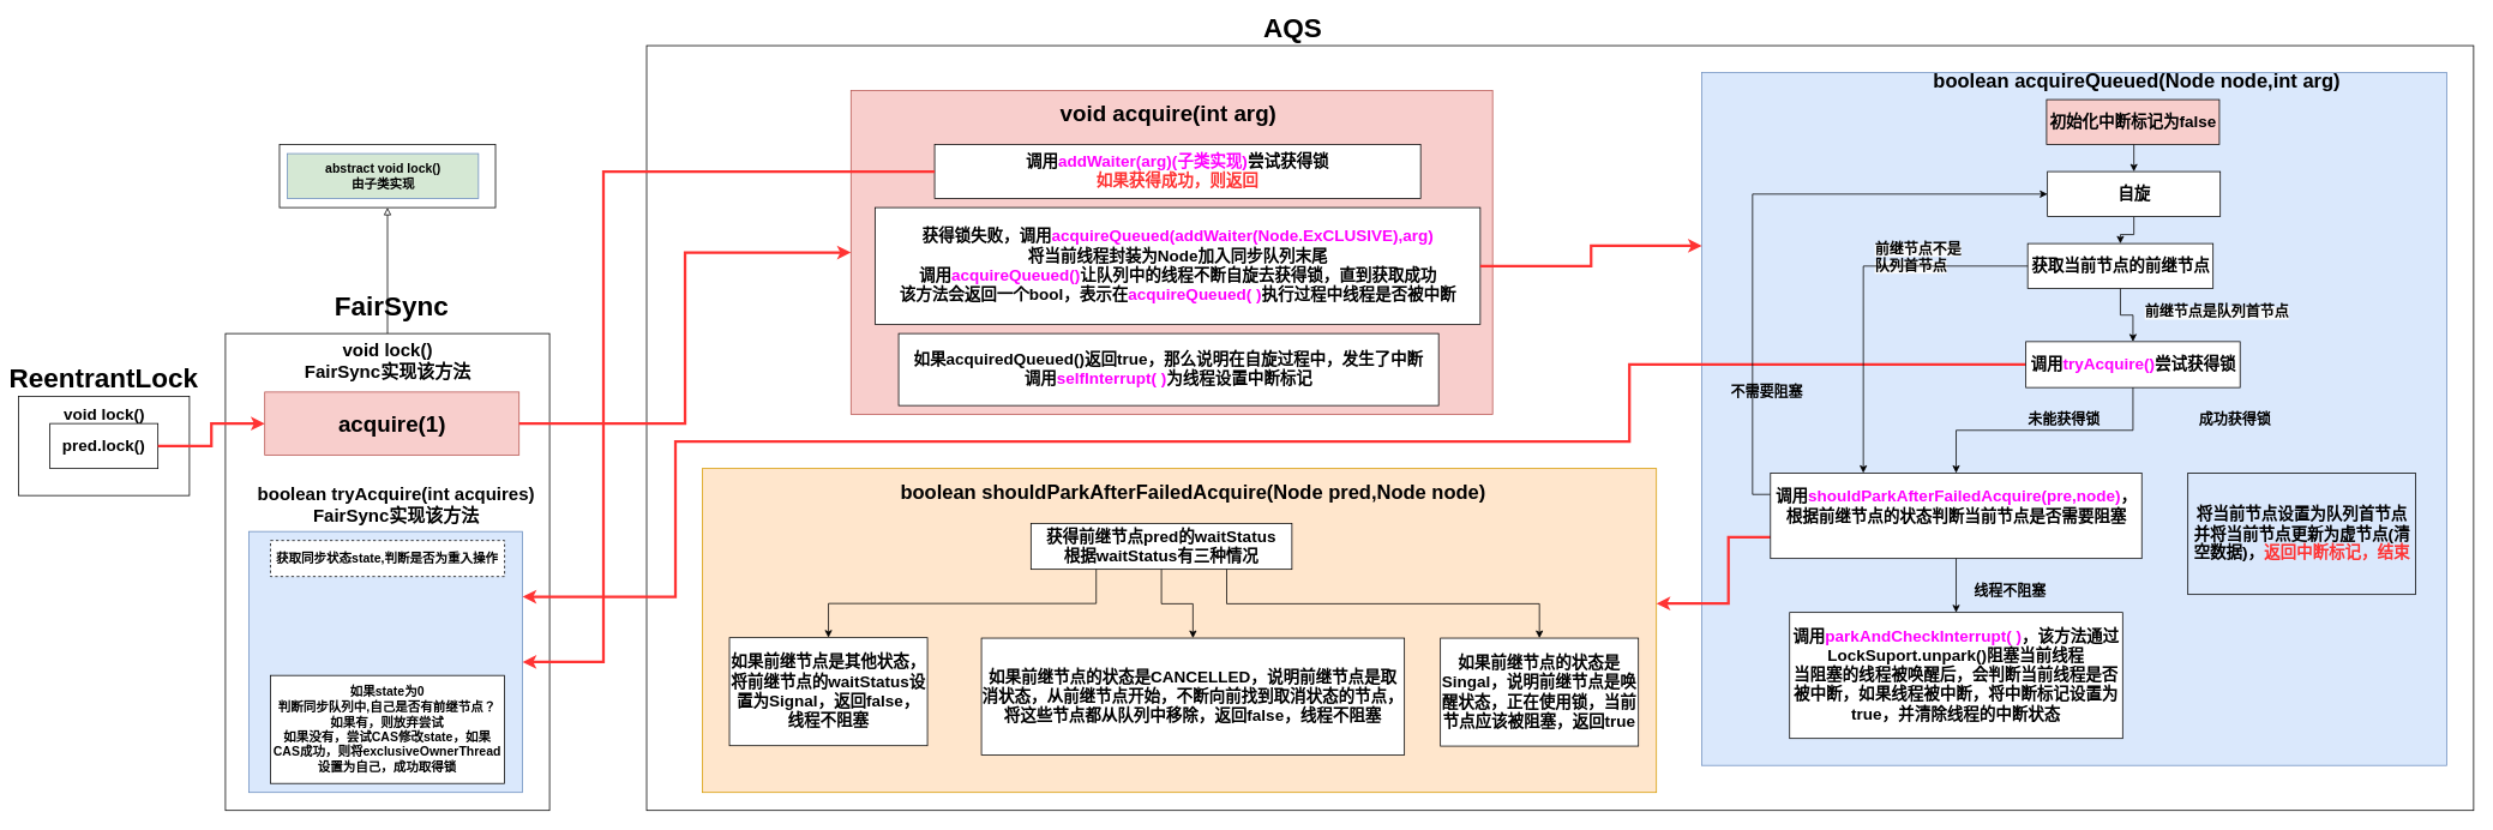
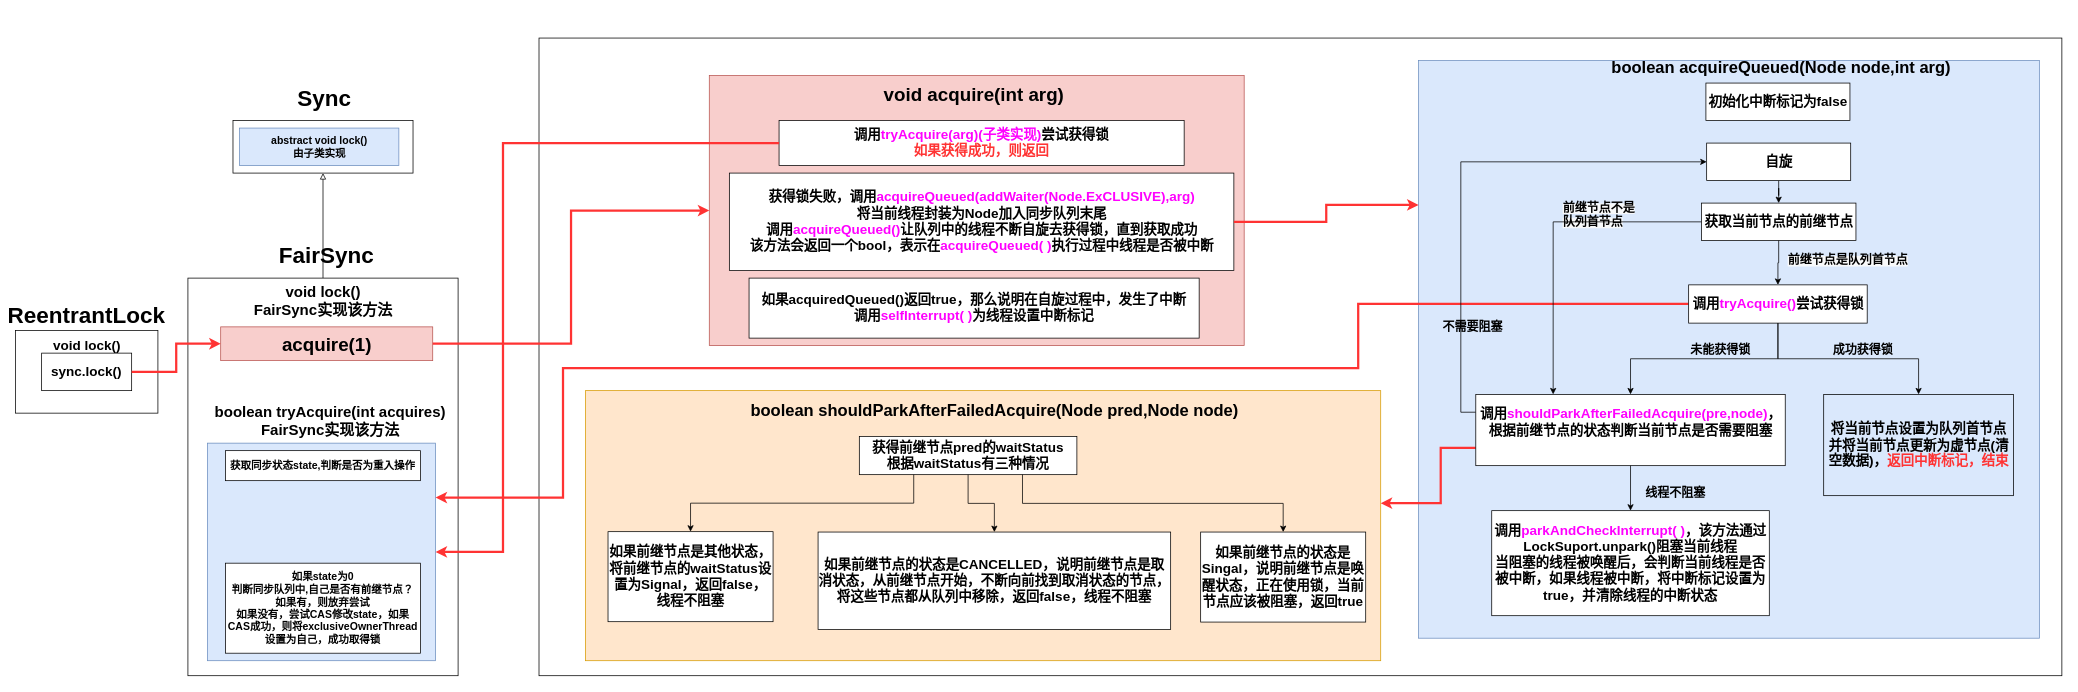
- <mxCell id="19" value="&lt;b&gt;&lt;font style=&quot;font-size: 30px&quot;&gt;AQS&lt;/font&gt;&lt;/b&gt;" style="text;html=1;strokeColor=none;fillColor=none;align=center;verticalAlign=middle;whiteSpace=wrap;rounded=0;" vertex="1" parent="1"><mxGeometry x="1416" y="20" width="40" height="20" as="geometry" /></mxCell>
+ <mxCell id="12" value="&lt;b&gt;&lt;font style=&quot;font-size: 30px&quot;&gt;Sync&lt;/font&gt;&lt;/b&gt;" style="text;html=1;strokeColor=none;fillColor=none;align=center;verticalAlign=middle;whiteSpace=wrap;rounded=0;" parent="1" vertex="1"><mxGeometry x="412.43" y="120" width="40" height="20" as="geometry" /></mxCell>
- <mxCell id="61" value="&lt;b&gt;&lt;font style=&quot;font-size: 18px&quot;&gt;初始化中断标记为false&lt;/font&gt;&lt;/b&gt;" style="rounded=0;whiteSpace=wrap;html=1;fillColor=#f8cecc;" vertex="1" parent="1"><mxGeometry x="2273.5" y="110" width="192" height="50" as="geometry" /></mxCell>
+ <mxCell id="61" value="&lt;b&gt;&lt;font style=&quot;font-size: 18px&quot;&gt;初始化中断标记为false&lt;/font&gt;&lt;/b&gt;" style="rounded=0;whiteSpace=wrap;html=1;" vertex="1" parent="1"><mxGeometry x="2273.5" y="110" width="192" height="50" as="geometry" /></mxCell>
- <mxCell id="60" style="edgeStyle=orthogonalEdgeStyle;rounded=0;orthogonalLoop=1;jettySize=auto;html=1;exitX=0.5;exitY=1;exitDx=0;exitDy=0;entryX=0.5;entryY=0;entryDx=0;entryDy=0;strokeColor=#000000;" edge="1" parent="1" source="61" target="34"><mxGeometry relative="1" as="geometry" /></mxCell>
- <mxCell id="56" value="&lt;b style=&quot;font-size: 18px&quot;&gt;调用&lt;font color=&quot;#ff00ff&quot; style=&quot;font-size: 18px&quot;&gt;addWaiter(arg)(子类实现)&lt;/font&gt;尝试获得锁&lt;br&gt;&lt;font color=&quot;#ff3333&quot; style=&quot;font-size: 18px&quot;&gt;如果获得成功，&lt;font style=&quot;font-size: 18px&quot;&gt;则返回&lt;/font&gt;&lt;/font&gt;&lt;/b&gt;" style="rounded=0;whiteSpace=wrap;html=1;" vertex="1" parent="53"><mxGeometry x="50" y="60" width="540" height="60" as="geometry" /></mxCell>
+ <mxCell id="56" value="&lt;b style=&quot;font-size: 18px&quot;&gt;调用&lt;font color=&quot;#ff00ff&quot; style=&quot;font-size: 18px&quot;&gt;tryAcquire(arg)(子类实现)&lt;/font&gt;尝试获得锁&lt;br&gt;&lt;font color=&quot;#ff3333&quot; style=&quot;font-size: 18px&quot;&gt;如果获得成功，&lt;font style=&quot;font-size: 18px&quot;&gt;则返回&lt;/font&gt;&lt;/font&gt;&lt;/b&gt;" style="rounded=0;whiteSpace=wrap;html=1;" vertex="1" parent="53"><mxGeometry x="50" y="60" width="540" height="60" as="geometry" /></mxCell>
- <mxCell id="13" value="&lt;b&gt;&lt;font style=&quot;font-size: 14px&quot;&gt;abstract void lock()&lt;br&gt;由子类实现&lt;br&gt;&lt;/font&gt;&lt;/b&gt;" style="rounded=0;whiteSpace=wrap;html=1;fillColor=#d5e8d4;strokeColor=#6c8ebf;" parent="1" vertex="1"><mxGeometry x="318.68" y="170" width="212.5" height="50" as="geometry" /></mxCell>
+ <mxCell id="13" value="&lt;b&gt;&lt;font style=&quot;font-size: 14px&quot;&gt;abstract void lock()&lt;br&gt;由子类实现&lt;br&gt;&lt;/font&gt;&lt;/b&gt;" style="rounded=0;whiteSpace=wrap;html=1;fillColor=#dae8fc;strokeColor=#6c8ebf;" parent="1" vertex="1"><mxGeometry x="318.68" y="170" width="212.5" height="50" as="geometry" /></mxCell>
- <mxCell id="32" value="&lt;b&gt;&lt;font style=&quot;font-size: 18px&quot;&gt;获取当前节点的前继节点&lt;/font&gt;&lt;/b&gt;" style="rounded=0;whiteSpace=wrap;html=1;" vertex="1" parent="1"><mxGeometry x="2252.5" y="270" width="206" height="50" as="geometry" /></mxCell>
+ <mxCell id="32" value="&lt;b&gt;&lt;font style=&quot;font-size: 18px&quot;&gt;获取当前节点的前继节点&lt;/font&gt;&lt;/b&gt;" style="rounded=0;whiteSpace=wrap;html=1;" vertex="1" parent="1"><mxGeometry x="2267.5" y="270" width="206" height="50" as="geometry" /></mxCell>
- <mxCell id="9" value="&lt;b&gt;&lt;font style=&quot;font-size: 25px&quot;&gt;acquire(1)&lt;/font&gt;&lt;/b&gt;" style="rounded=0;whiteSpace=wrap;html=1;fillColor=#f8cecc;strokeColor=#b85450;" parent="1" vertex="1"><mxGeometry x="293.68" y="435" width="282.64" height="70" as="geometry" /></mxCell>
+ <mxCell id="9" value="&lt;b&gt;&lt;font style=&quot;font-size: 25px&quot;&gt;acquire(1)&lt;/font&gt;&lt;/b&gt;" style="rounded=0;whiteSpace=wrap;html=1;fillColor=#f8cecc;strokeColor=#b85450;" parent="1" vertex="1"><mxGeometry x="293.68" y="435" width="282.64" height="45" as="geometry" /></mxCell>
+ <mxCell id="41" style="edgeStyle=orthogonalEdgeStyle;rounded=0;orthogonalLoop=1;jettySize=auto;html=1;exitX=0.5;exitY=1;exitDx=0;exitDy=0;entryX=0.5;entryY=0;entryDx=0;entryDy=0;" edge="1" parent="1" source="37" target="40"><mxGeometry x="2450.5" y="-660" as="geometry" /></mxCell>
- <mxCell id="4" value="&lt;b&gt;&lt;font style=&quot;font-size: 18px&quot;&gt;pred.lock()&lt;/font&gt;&lt;/b&gt;" style="rounded=0;whiteSpace=wrap;html=1;" parent="1" vertex="1"><mxGeometry x="55" y="470" width="120" height="50" as="geometry" /></mxCell>
+ <mxCell id="4" value="&lt;b&gt;&lt;font style=&quot;font-size: 18px&quot;&gt;sync.lock()&lt;/font&gt;&lt;/b&gt;" style="rounded=0;whiteSpace=wrap;html=1;" parent="1" vertex="1"><mxGeometry x="55" y="470" width="120" height="50" as="geometry" /></mxCell>
- <mxCell id="16" value="&lt;b&gt;&lt;font style=&quot;font-size: 14px&quot;&gt;获取同步状态state,判断是否为重入操作&lt;/font&gt;&lt;/b&gt;" style="rounded=0;whiteSpace=wrap;html=1;dashed=1;" parent="1" vertex="1"><mxGeometry x="300.07" y="600" width="260.07" height="40" as="geometry" /></mxCell>
+ <mxCell id="16" value="&lt;b&gt;&lt;font style=&quot;font-size: 14px&quot;&gt;获取同步状态state,判断是否为重入操作&lt;/font&gt;&lt;/b&gt;" style="rounded=0;whiteSpace=wrap;html=1;" parent="1" vertex="1"><mxGeometry x="300.07" y="600" width="260.07" height="40" as="geometry" /></mxCell>
